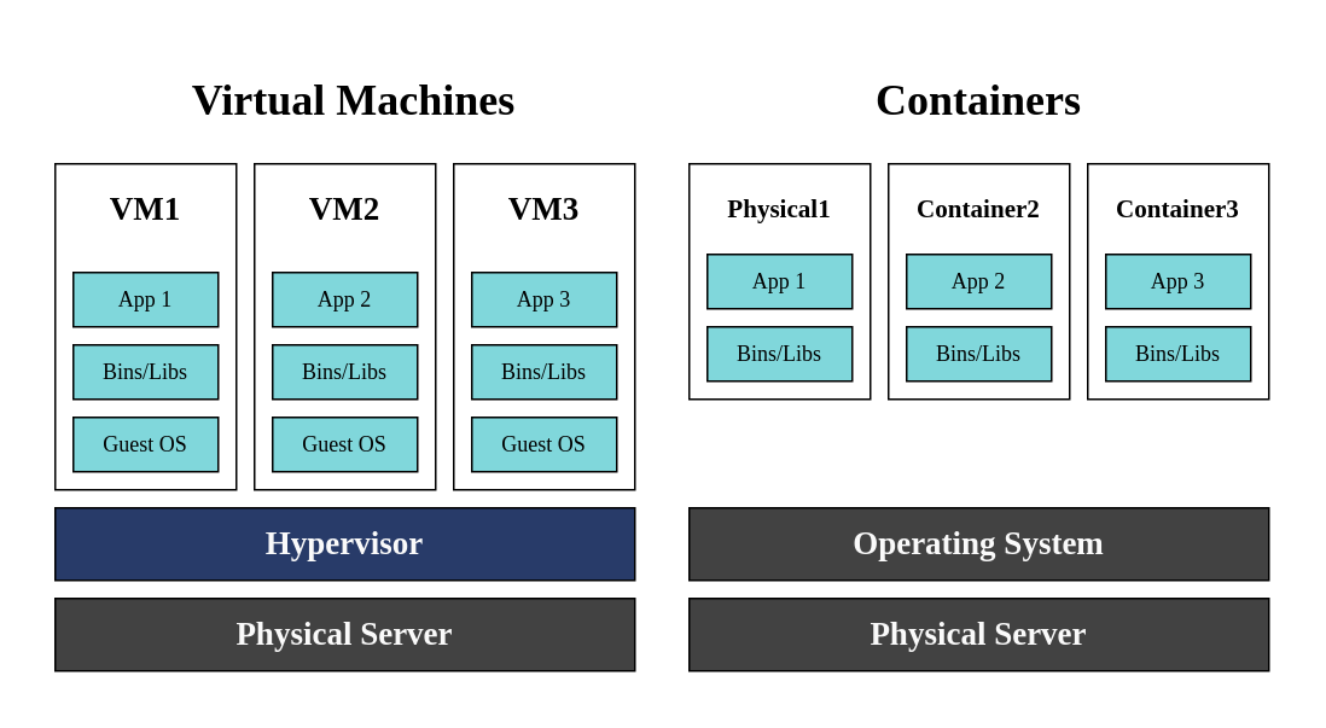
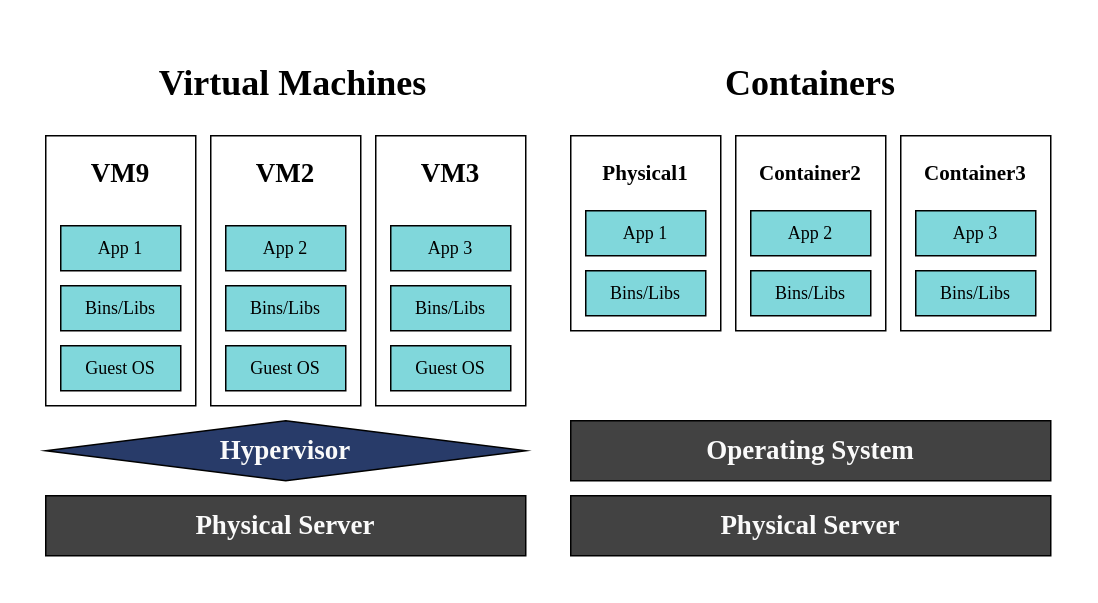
- <mxCell id="9" value="&lt;h2&gt;VM1&lt;/h2&gt;" style="text;html=1;strokeColor=none;fillColor=none;align=center;verticalAlign=middle;whiteSpace=wrap;rounded=0;fontFamily=Comfortaa;fontSource=https%3A%2F%2Ffonts.googleapis.com%2Fcss%3Ffamily%3DComfortaa;" vertex="1" parent="5"><mxGeometry x="10" y="10" width="80" height="30" as="geometry" /></mxCell>
+ <mxCell id="9" value="&lt;h2&gt;VM9&lt;/h2&gt;" style="text;html=1;strokeColor=none;fillColor=none;align=center;verticalAlign=middle;whiteSpace=wrap;rounded=0;fontFamily=Comfortaa;fontSource=https%3A%2F%2Ffonts.googleapis.com%2Fcss%3Ffamily%3DComfortaa;" vertex="1" parent="5"><mxGeometry x="10" y="10" width="80" height="30" as="geometry" /></mxCell>
- <mxCell id="4" value="&lt;h2&gt;Hypervisor&lt;/h2&gt;" style="rounded=0;whiteSpace=wrap;html=1;fontFamily=Comfortaa;fontSource=https%3A%2F%2Ffonts.googleapis.com%2Fcss%3Ffamily%3DComfortaa;fillColor=#283B69;fontColor=#FAFAFA;" vertex="1" parent="2"><mxGeometry x="10" y="260" width="320" height="40" as="geometry" /></mxCell>
+ <mxCell id="4" value="&lt;h2&gt;Hypervisor&lt;/h2&gt;" style="rhombus;whiteSpace=wrap;html=1;fontFamily=Comfortaa;fontSource=https%3A%2F%2Ffonts.googleapis.com%2Fcss%3Ffamily%3DComfortaa;fillColor=#283B69;fontColor=#FAFAFA;" vertex="1" parent="2"><mxGeometry x="10" y="260" width="320" height="40" as="geometry" /></mxCell>
